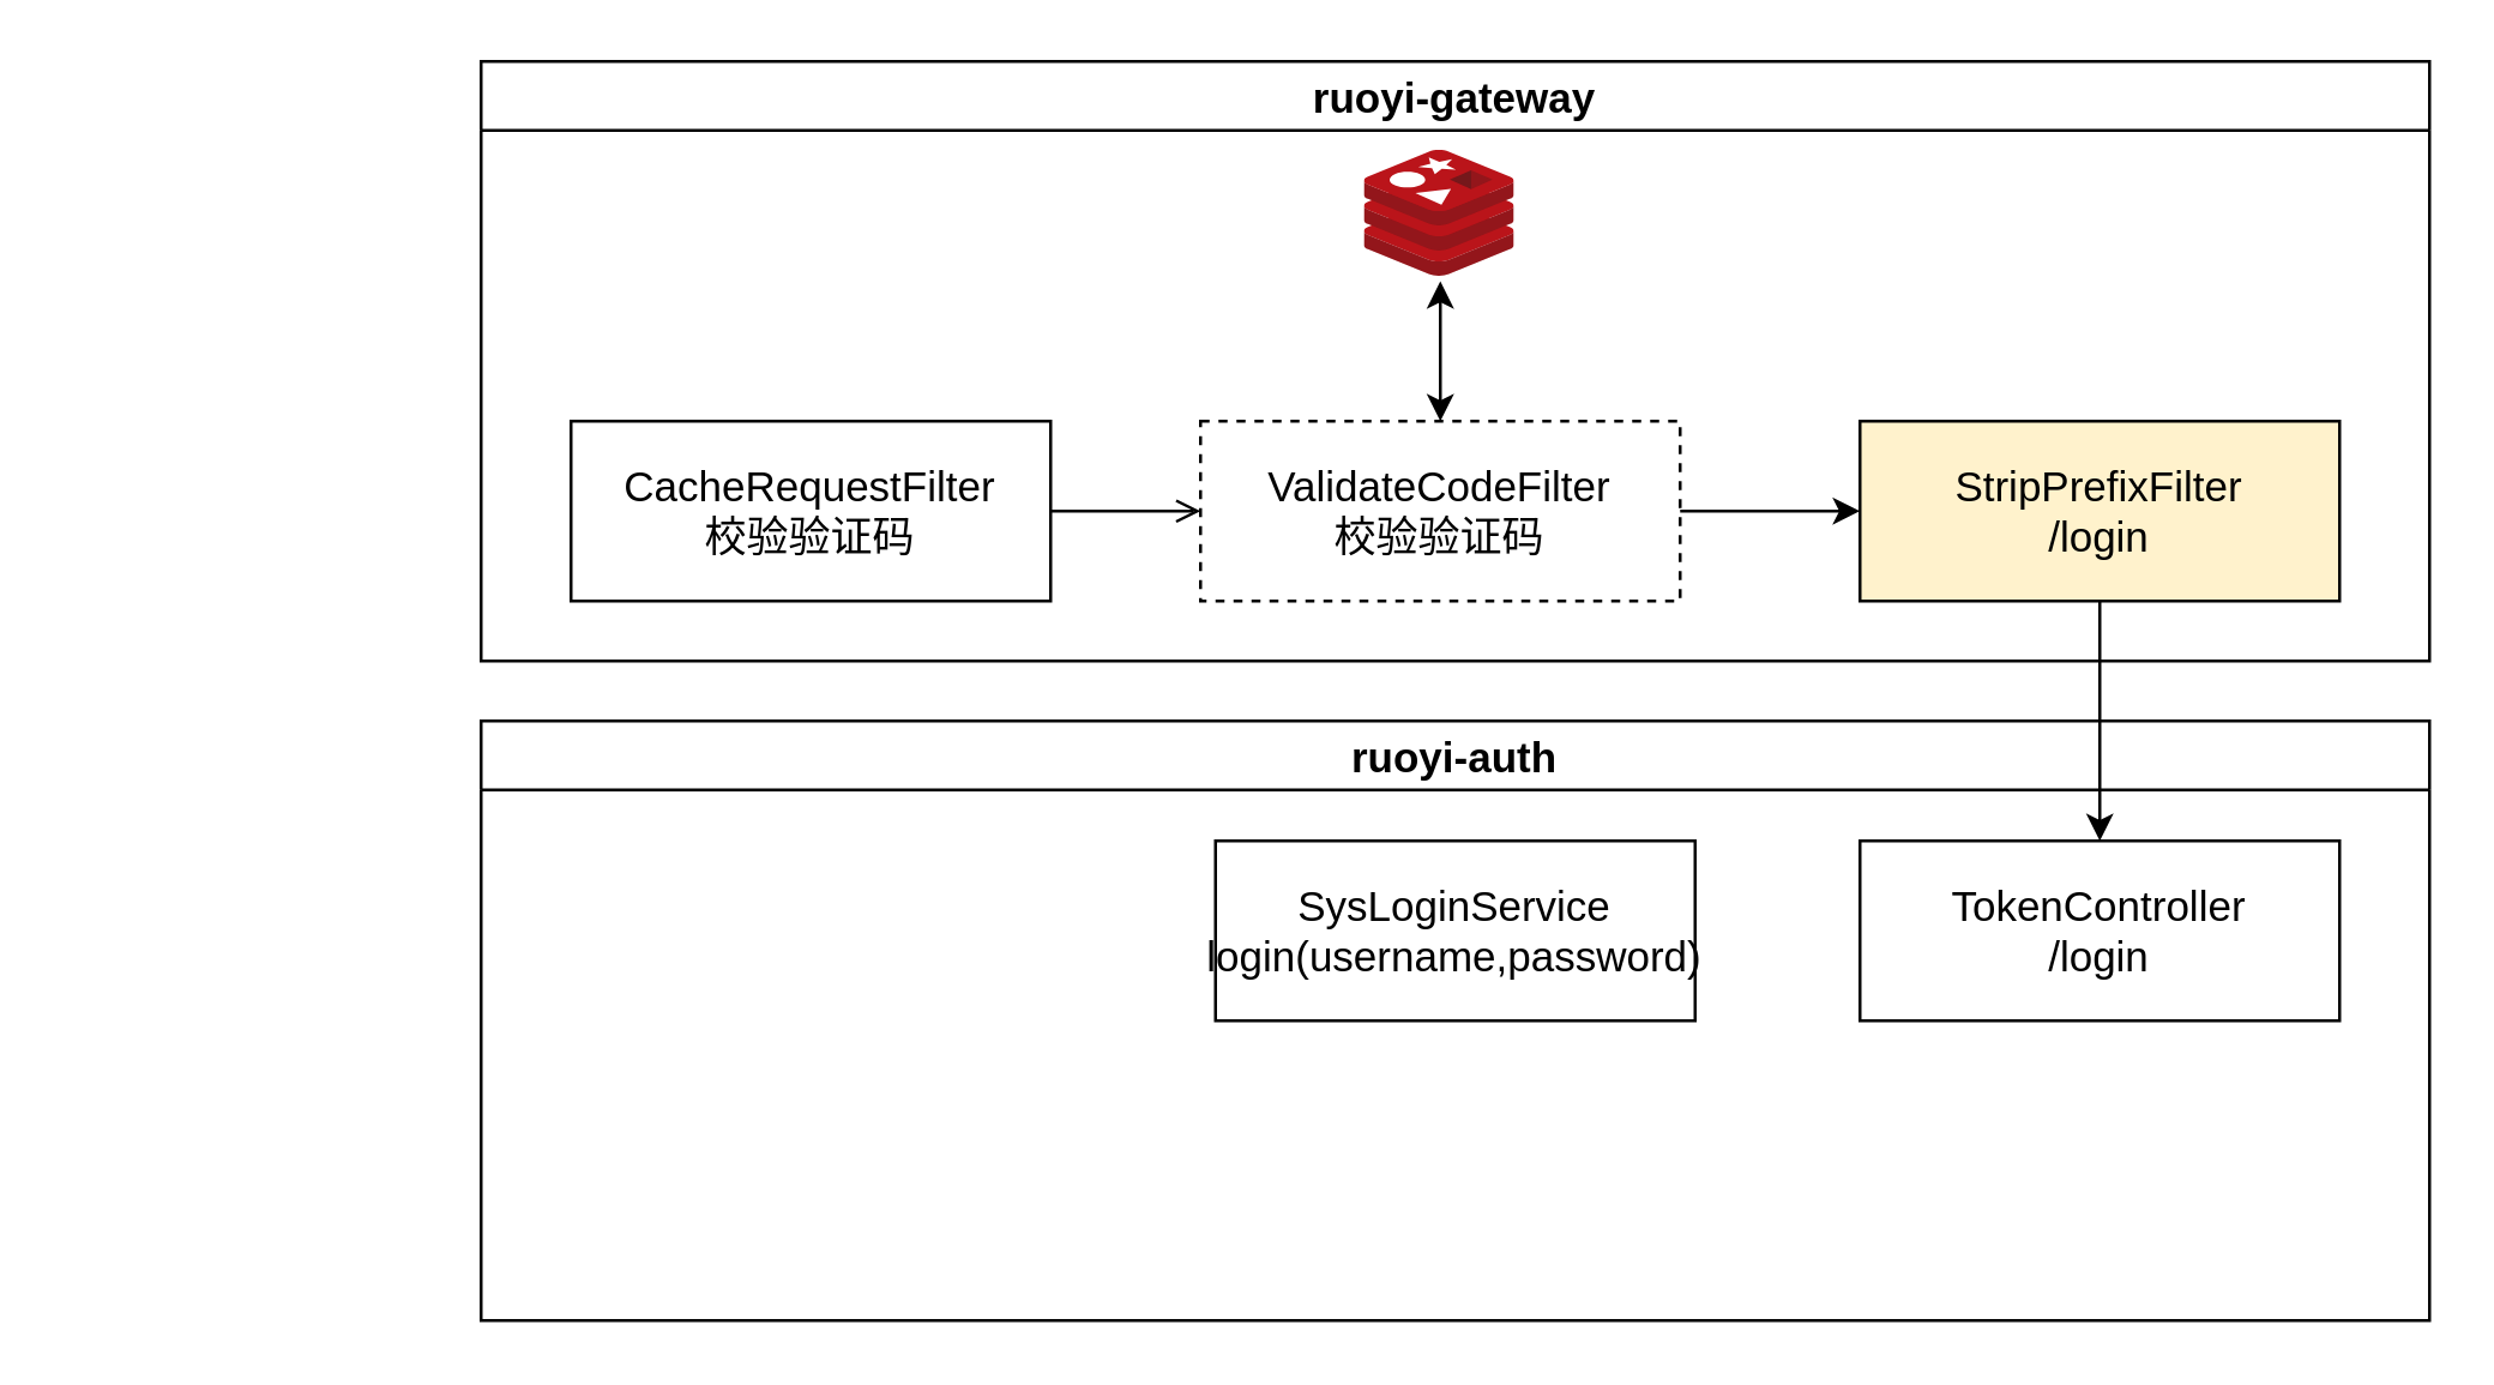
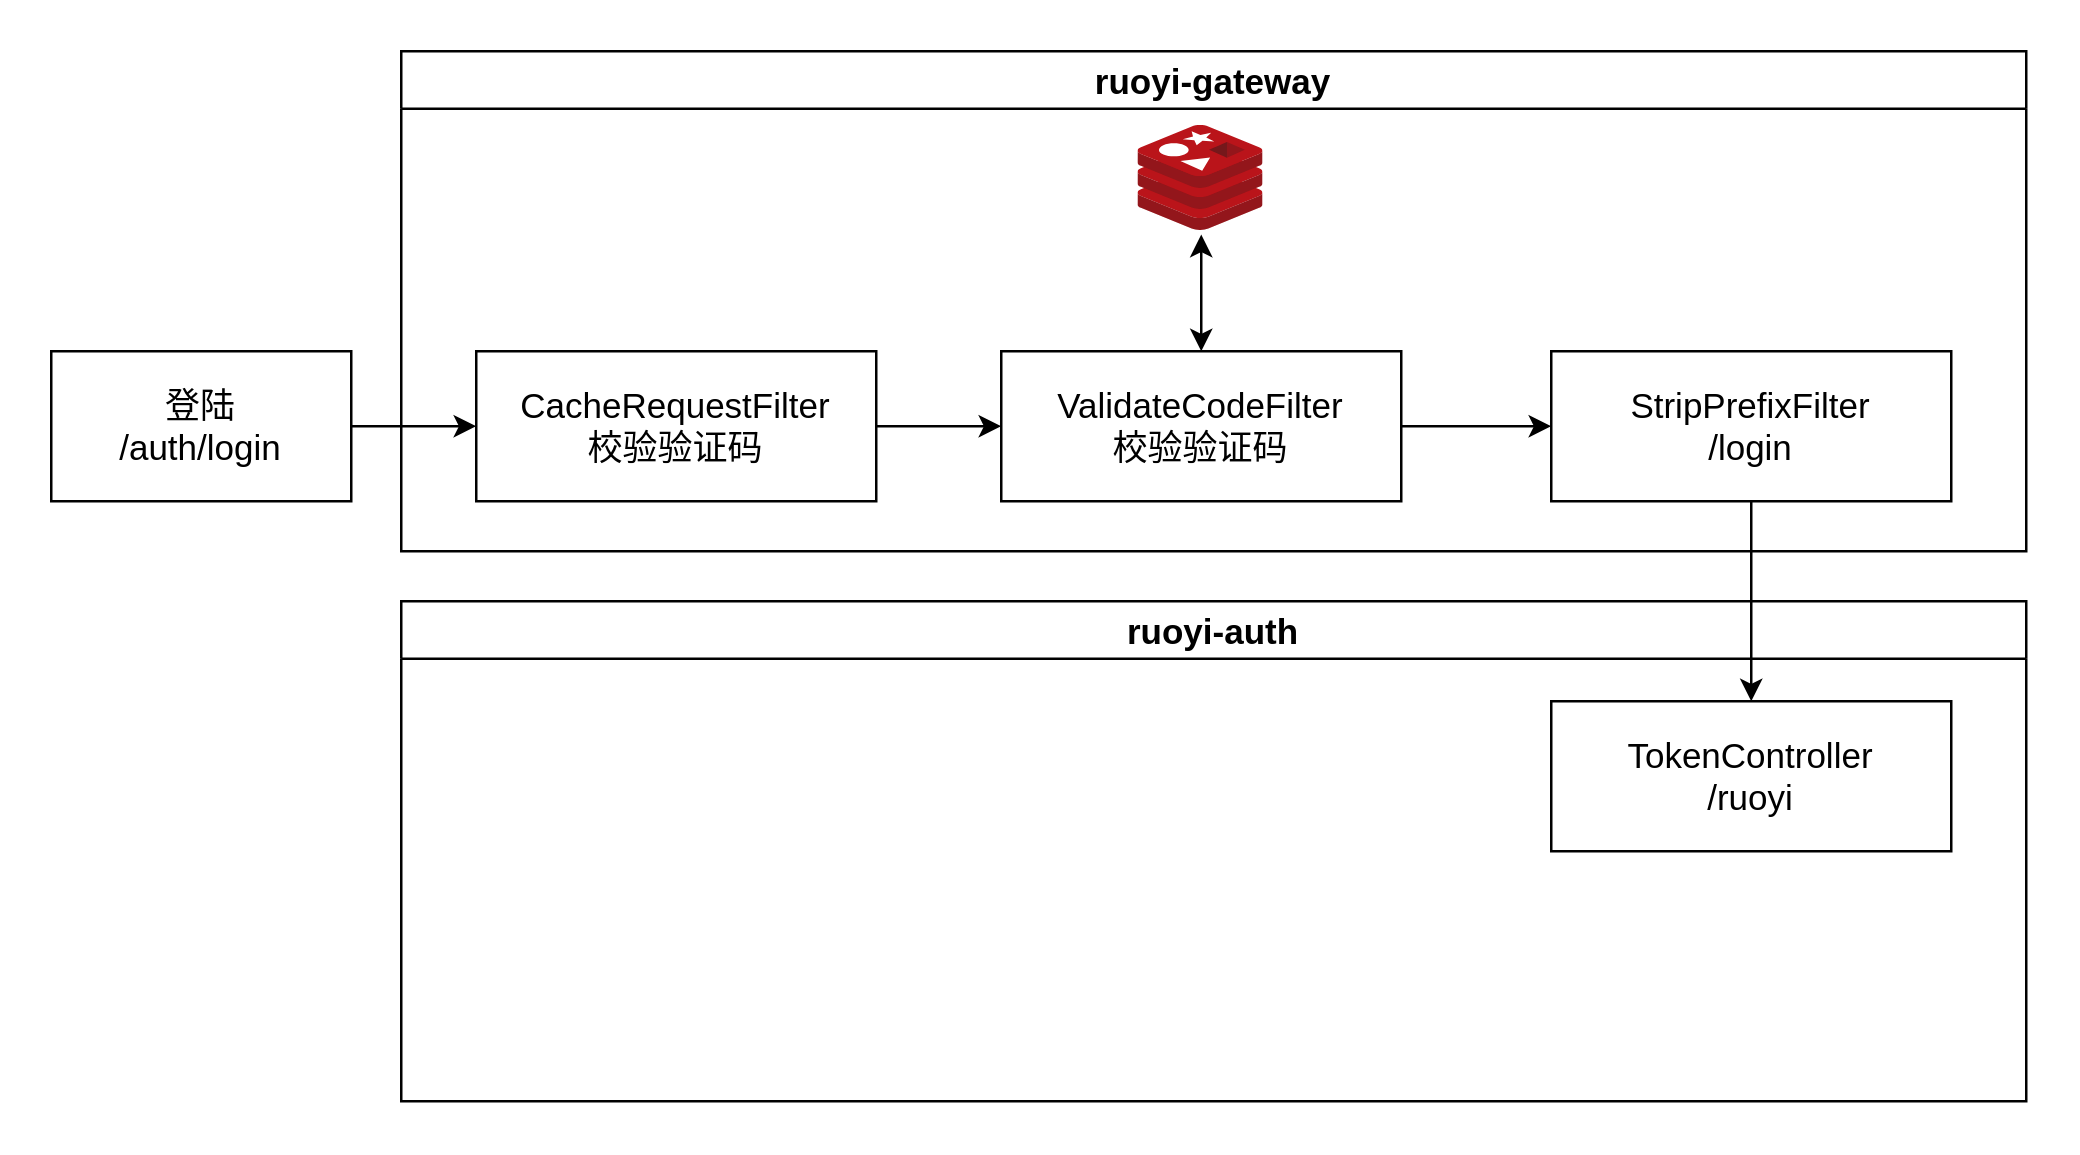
+ <mxCell id="3" value="登陆&lt;br style=&quot;font-size: 14px;&quot;&gt;/auth/login" style="rounded=0;whiteSpace=wrap;html=1;fontSize=14;" vertex="1" parent="1"><mxGeometry x="20" y="140" width="120" height="60" as="geometry" /></mxCell>
+ <mxCell id="2" value="" style="edgeStyle=orthogonalEdgeStyle;rounded=0;orthogonalLoop=1;jettySize=auto;html=1;fontSize=14;" edge="1" parent="1" source="3" target="5"><mxGeometry relative="1" as="geometry" /></mxCell>
- <mxCell id="7" value="" style="edgeStyle=orthogonalEdgeStyle;rounded=0;orthogonalLoop=1;jettySize=auto;html=1;fontSize=14;endArrow=open;" edge="1" parent="4" source="5" target="6"><mxGeometry relative="1" as="geometry" /></mxCell>
+ <mxCell id="7" value="" style="edgeStyle=orthogonalEdgeStyle;rounded=0;orthogonalLoop=1;jettySize=auto;html=1;fontSize=14;" edge="1" parent="4" source="5" target="6"><mxGeometry relative="1" as="geometry" /></mxCell>
- <mxCell id="6" value="ValidateCodeFilter&lt;br&gt;校验验证码" style="rounded=0;whiteSpace=wrap;html=1;fontSize=14;dashed=1;" vertex="1" parent="4"><mxGeometry x="240" y="120" width="160" height="60" as="geometry" /></mxCell>
+ <mxCell id="6" value="ValidateCodeFilter&lt;br&gt;校验验证码" style="rounded=0;whiteSpace=wrap;html=1;fontSize=14;" vertex="1" parent="4"><mxGeometry x="240" y="120" width="160" height="60" as="geometry" /></mxCell>
- <mxCell id="10" value="StripPrefixFilter&lt;br&gt;/login" style="rounded=0;whiteSpace=wrap;html=1;fontSize=14;fillColor=#fff2cc;" vertex="1" parent="4"><mxGeometry x="460" y="120" width="160" height="60" as="geometry" /></mxCell>
+ <mxCell id="10" value="StripPrefixFilter&lt;br&gt;/login" style="rounded=0;whiteSpace=wrap;html=1;fontSize=14;" vertex="1" parent="4"><mxGeometry x="460" y="120" width="160" height="60" as="geometry" /></mxCell>
- <mxCell id="13" value="SysLoginService&lt;br&gt;login(username,password)" style="rounded=0;whiteSpace=wrap;html=1;fontSize=14;" vertex="1" parent="1"><mxGeometry x="405" y="280" width="160" height="60" as="geometry" /></mxCell>
- <mxCell id="12" value="TokenController&lt;br&gt;/login" style="rounded=0;whiteSpace=wrap;html=1;fontSize=14;" vertex="1" parent="1"><mxGeometry x="620" y="280" width="160" height="60" as="geometry" /></mxCell>
+ <mxCell id="12" value="TokenController&lt;br&gt;/ruoyi" style="rounded=0;whiteSpace=wrap;html=1;fontSize=14;" vertex="1" parent="1"><mxGeometry x="620" y="280" width="160" height="60" as="geometry" /></mxCell>
